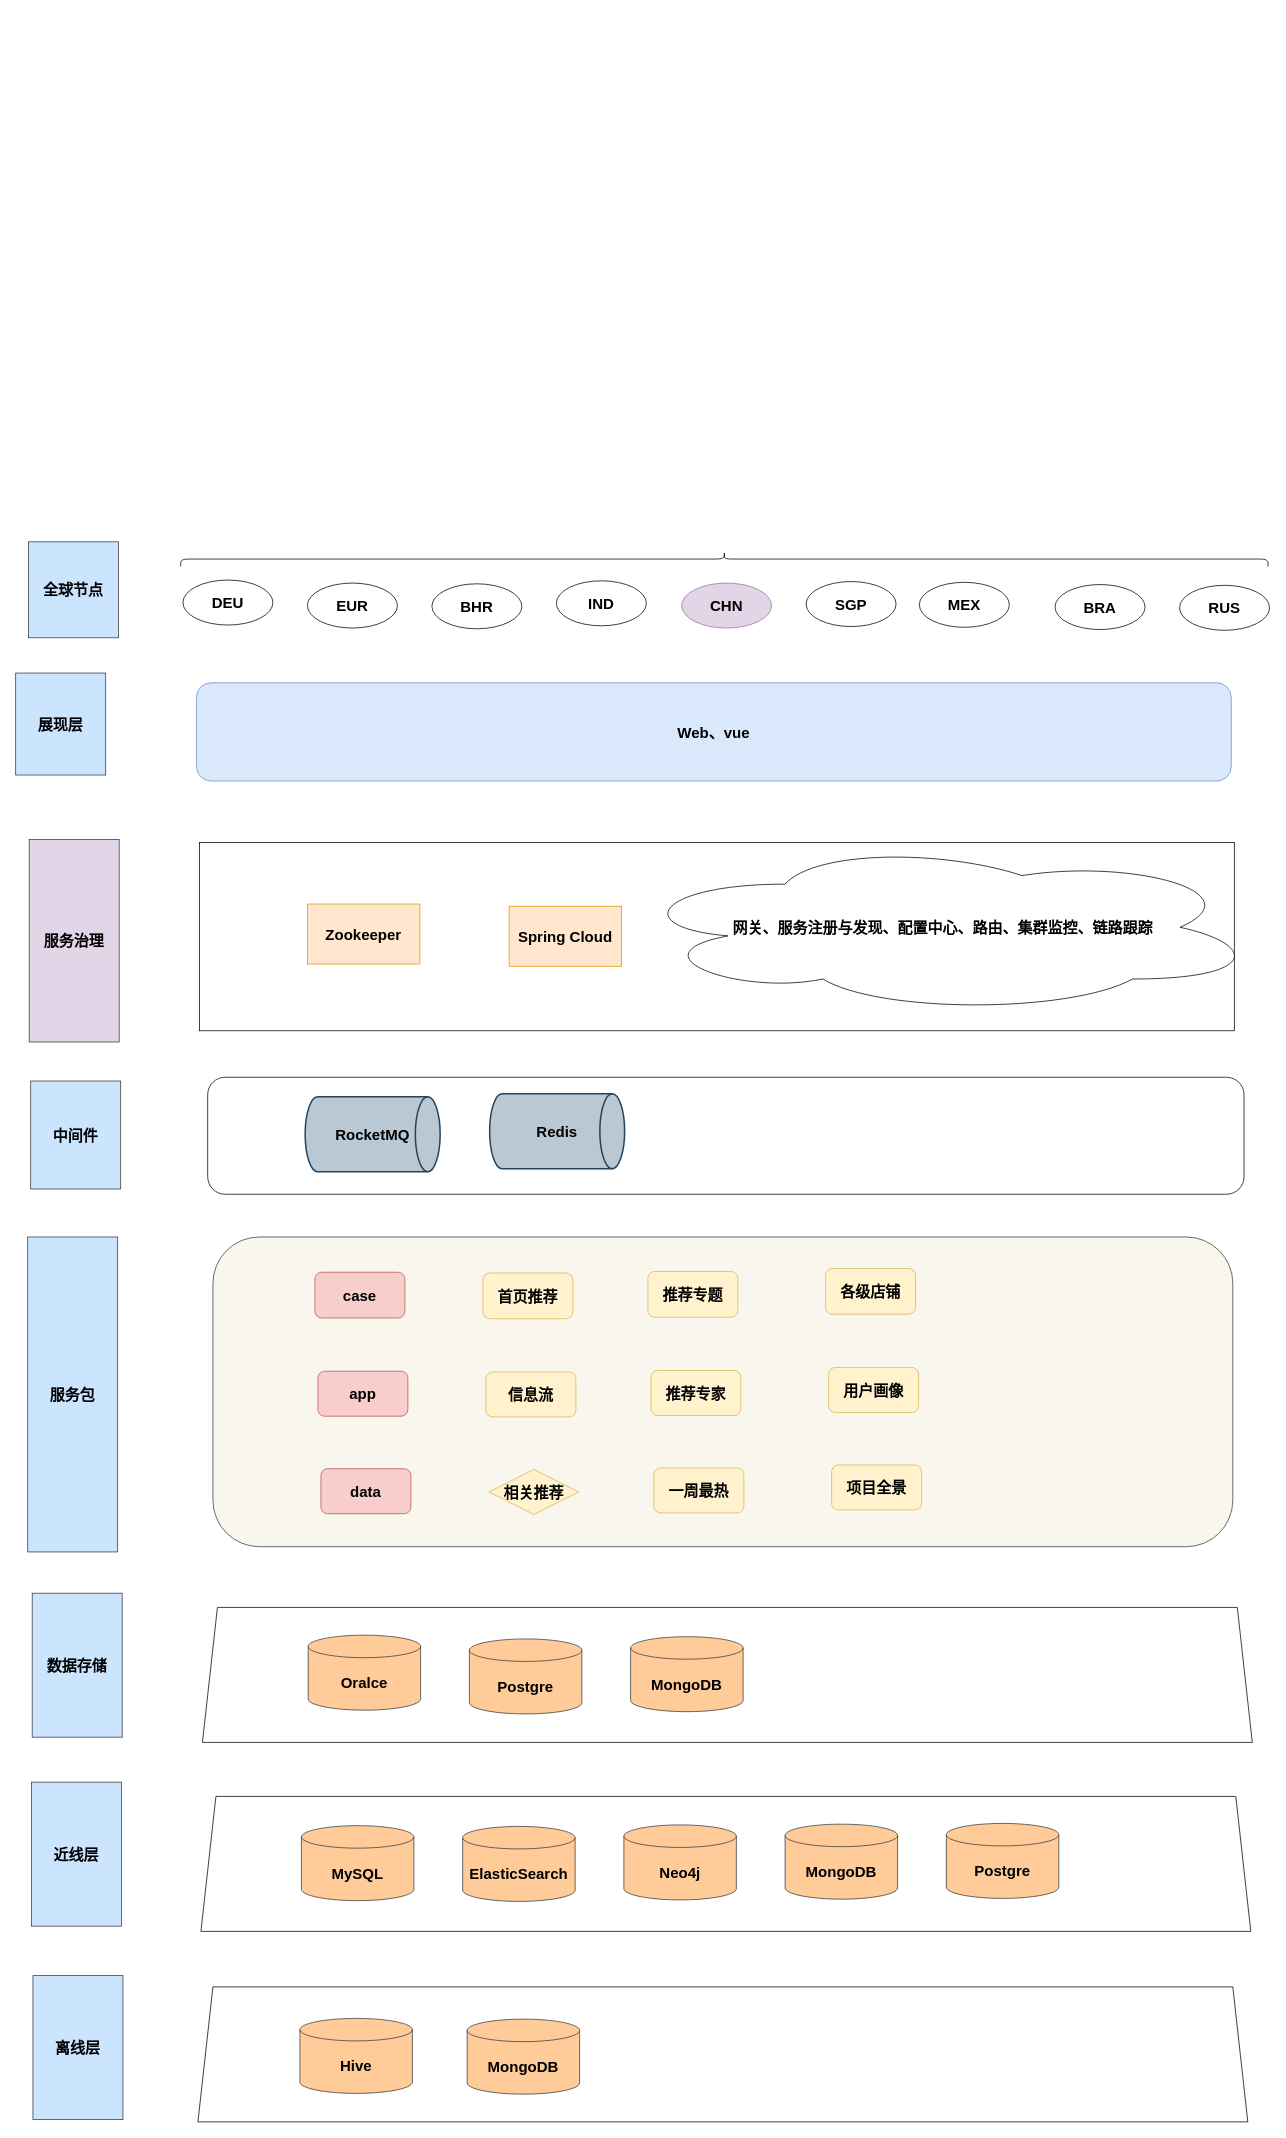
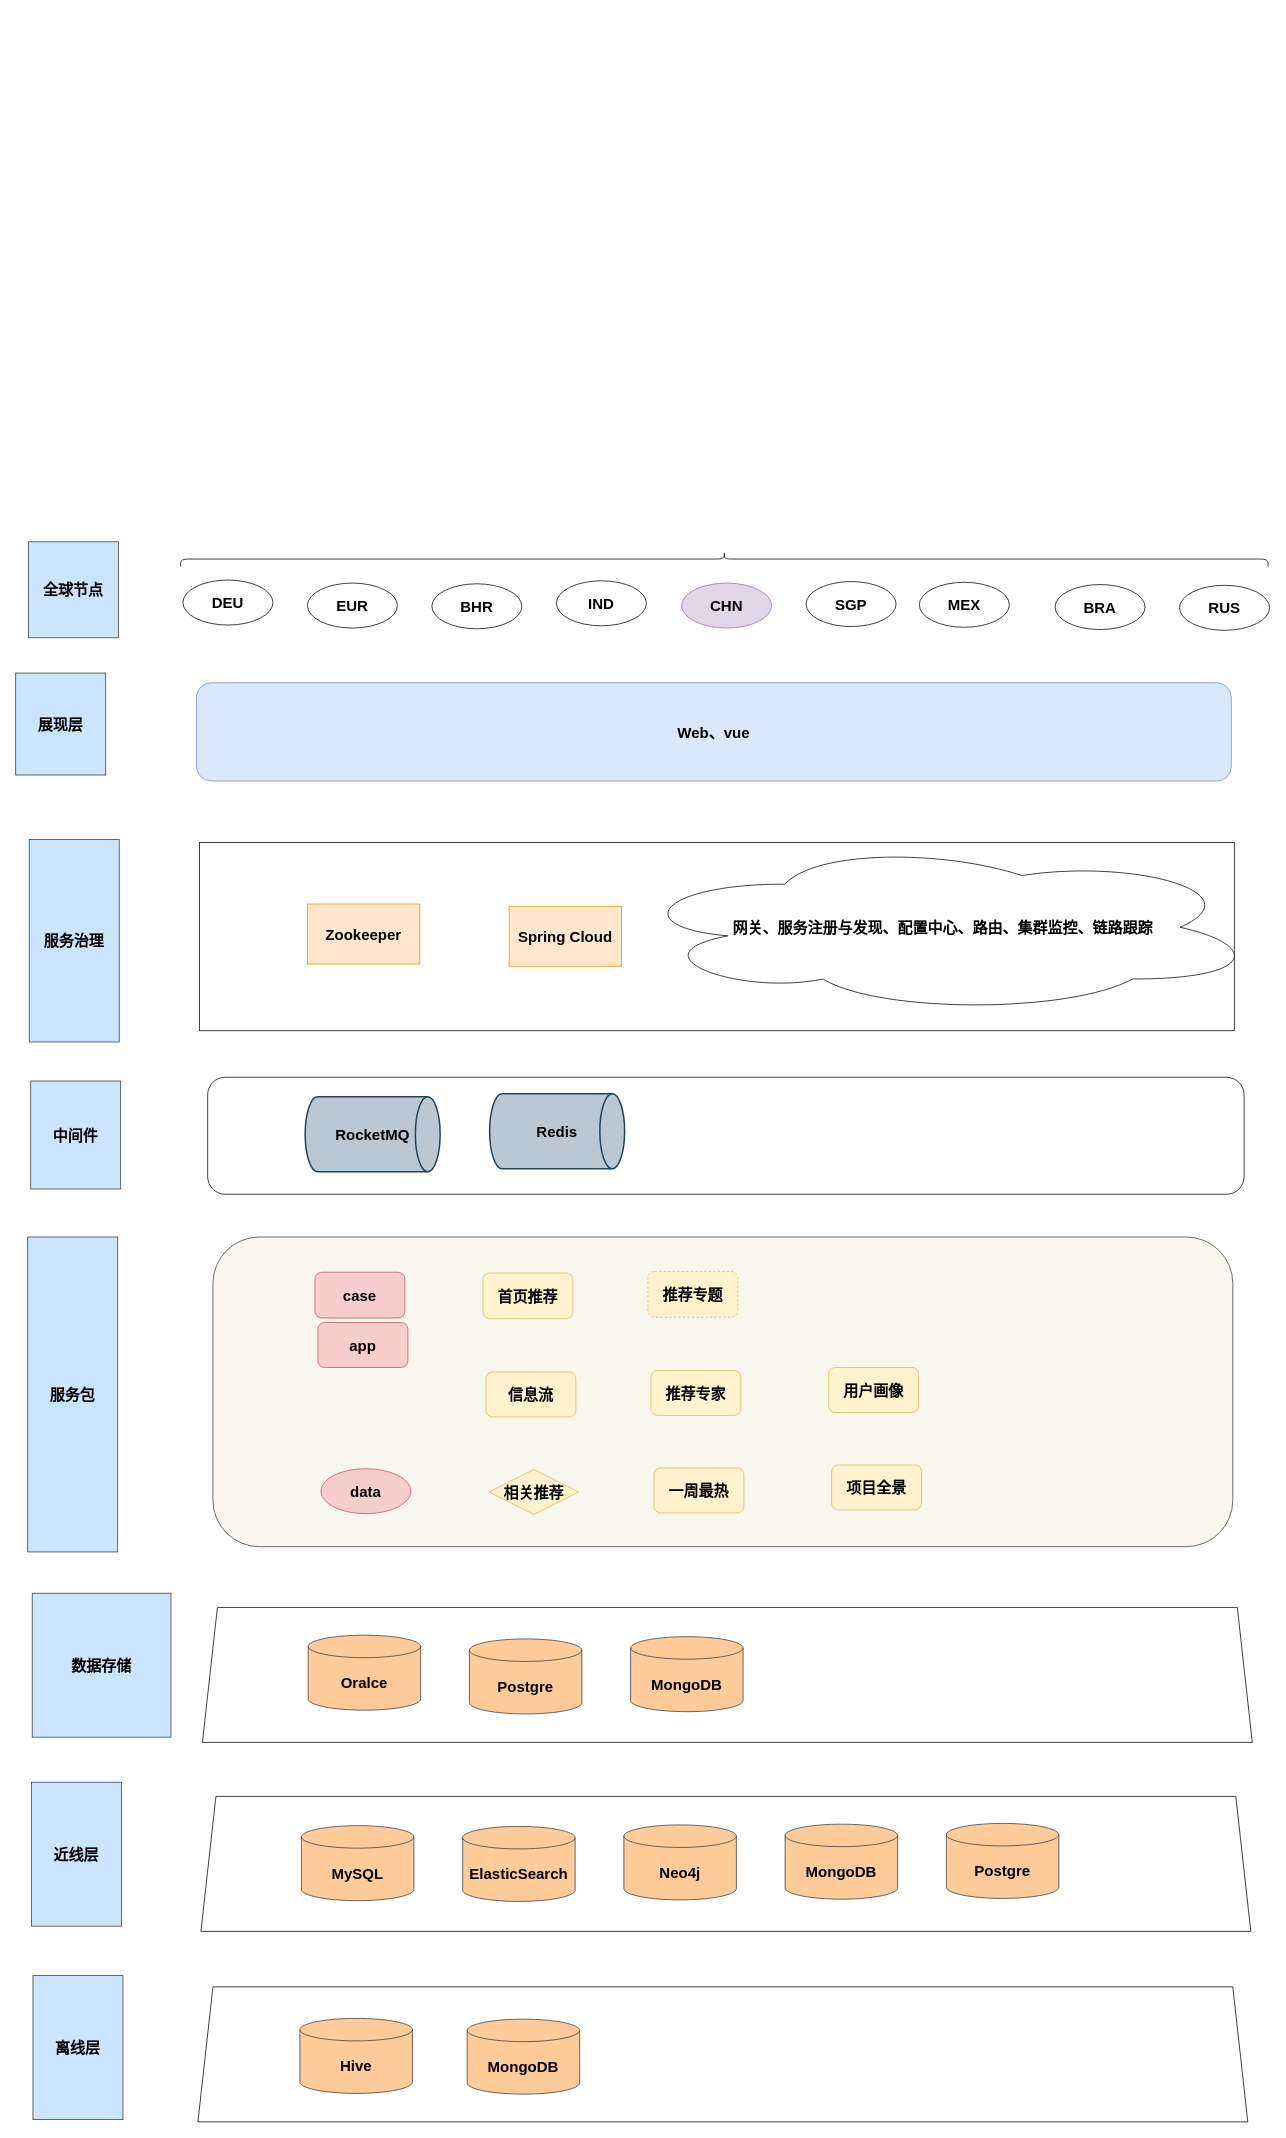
- <mxCell id="40" value="&lt;span style=&quot;font-size: 20px;&quot;&gt;服务治理&lt;/span&gt;" style="rounded=0;whiteSpace=wrap;html=1;sketch=0;fontSize=20;fillColor=#e1d5e7;strokeColor=#36393d;fontStyle=1;flipH=1;flipV=1;labelBackgroundColor=none;labelBorderColor=none;fontFamily=Helvetica;" parent="1" vertex="1"><mxGeometry x="38" y="1119" width="120" height="270" as="geometry" /></mxCell>
+ <mxCell id="40" value="&lt;span style=&quot;font-size: 20px;&quot;&gt;服务治理&lt;/span&gt;" style="rounded=0;whiteSpace=wrap;html=1;sketch=0;fontSize=20;fillColor=#cce5ff;strokeColor=#36393d;fontStyle=1;flipH=1;flipV=1;labelBackgroundColor=none;labelBorderColor=none;fontFamily=Helvetica;" parent="1" vertex="1"><mxGeometry x="38" y="1119" width="120" height="270" as="geometry" /></mxCell>
- <mxCell id="27" value="各级店铺" style="rounded=1;whiteSpace=wrap;html=1;fontSize=20;fontStyle=1;fillColor=#fff2cc;strokeColor=#d6b656;labelBackgroundColor=none;labelBorderColor=none;fontFamily=Helvetica;" parent="1" vertex="1"><mxGeometry x="1100" y="1691" width="120" height="61" as="geometry" /></mxCell>
- <mxCell id="24" value="推荐专题" style="rounded=1;whiteSpace=wrap;html=1;fontSize=20;fontStyle=1;fillColor=#fff2cc;strokeColor=#d6b656;labelBackgroundColor=none;labelBorderColor=none;fontFamily=Helvetica;" parent="1" vertex="1"><mxGeometry x="863" y="1695" width="120" height="61" as="geometry" /></mxCell>
+ <mxCell id="24" value="推荐专题" style="rounded=1;whiteSpace=wrap;html=1;fontSize=20;fontStyle=1;fillColor=#fff2cc;strokeColor=#d6b656;labelBackgroundColor=none;labelBorderColor=none;fontFamily=Helvetica;dashed=1;" parent="1" vertex="1"><mxGeometry x="863" y="1695" width="120" height="61" as="geometry" /></mxCell>
- <mxCell id="19" value="app" style="rounded=1;whiteSpace=wrap;html=1;fontSize=20;fontStyle=1;fillColor=#f8cecc;strokeColor=#b85450;labelBackgroundColor=none;labelBorderColor=none;fontFamily=Helvetica;" parent="1" vertex="1"><mxGeometry x="423" y="1828" width="120" height="60" as="geometry" /></mxCell>
+ <mxCell id="19" value="app" style="rounded=1;whiteSpace=wrap;html=1;fontSize=20;fontStyle=1;fillColor=#f8cecc;strokeColor=#b85450;labelBackgroundColor=none;labelBorderColor=none;fontFamily=Helvetica;" parent="1" vertex="1"><mxGeometry x="423" y="1763" width="120" height="60" as="geometry" /></mxCell>
- <mxCell id="20" value="data" style="rounded=1;whiteSpace=wrap;html=1;fontSize=20;fontStyle=1;fillColor=#f8cecc;strokeColor=#b85450;labelBackgroundColor=none;labelBorderColor=none;fontFamily=Helvetica;" parent="1" vertex="1"><mxGeometry x="427" y="1958" width="120" height="60" as="geometry" /></mxCell>
+ <mxCell id="20" value="data" style="ellipse;whiteSpace=wrap;html=1;fontSize=20;fontStyle=1;fillColor=#f8cecc;strokeColor=#b85450;labelBackgroundColor=none;labelBorderColor=none;fontFamily=Helvetica;" parent="1" vertex="1"><mxGeometry x="427" y="1958" width="120" height="60" as="geometry" /></mxCell>
- <mxCell id="39" value="数据存储" style="rounded=0;whiteSpace=wrap;html=1;sketch=0;fontSize=20;fillColor=#cce5ff;strokeColor=#36393d;fontStyle=1;flipH=1;flipV=1;labelBackgroundColor=none;labelBorderColor=none;fontFamily=Helvetica;" parent="1" vertex="1"><mxGeometry x="42" y="2124" width="120" height="192" as="geometry" /></mxCell>
+ <mxCell id="39" value="数据存储" style="rounded=0;whiteSpace=wrap;html=1;sketch=0;fontSize=20;fillColor=#cce5ff;strokeColor=#36393d;fontStyle=1;flipH=1;flipV=1;labelBackgroundColor=none;labelBorderColor=none;fontFamily=Helvetica;" parent="1" vertex="1"><mxGeometry x="42" y="2124" width="185" height="192" as="geometry" /></mxCell>
